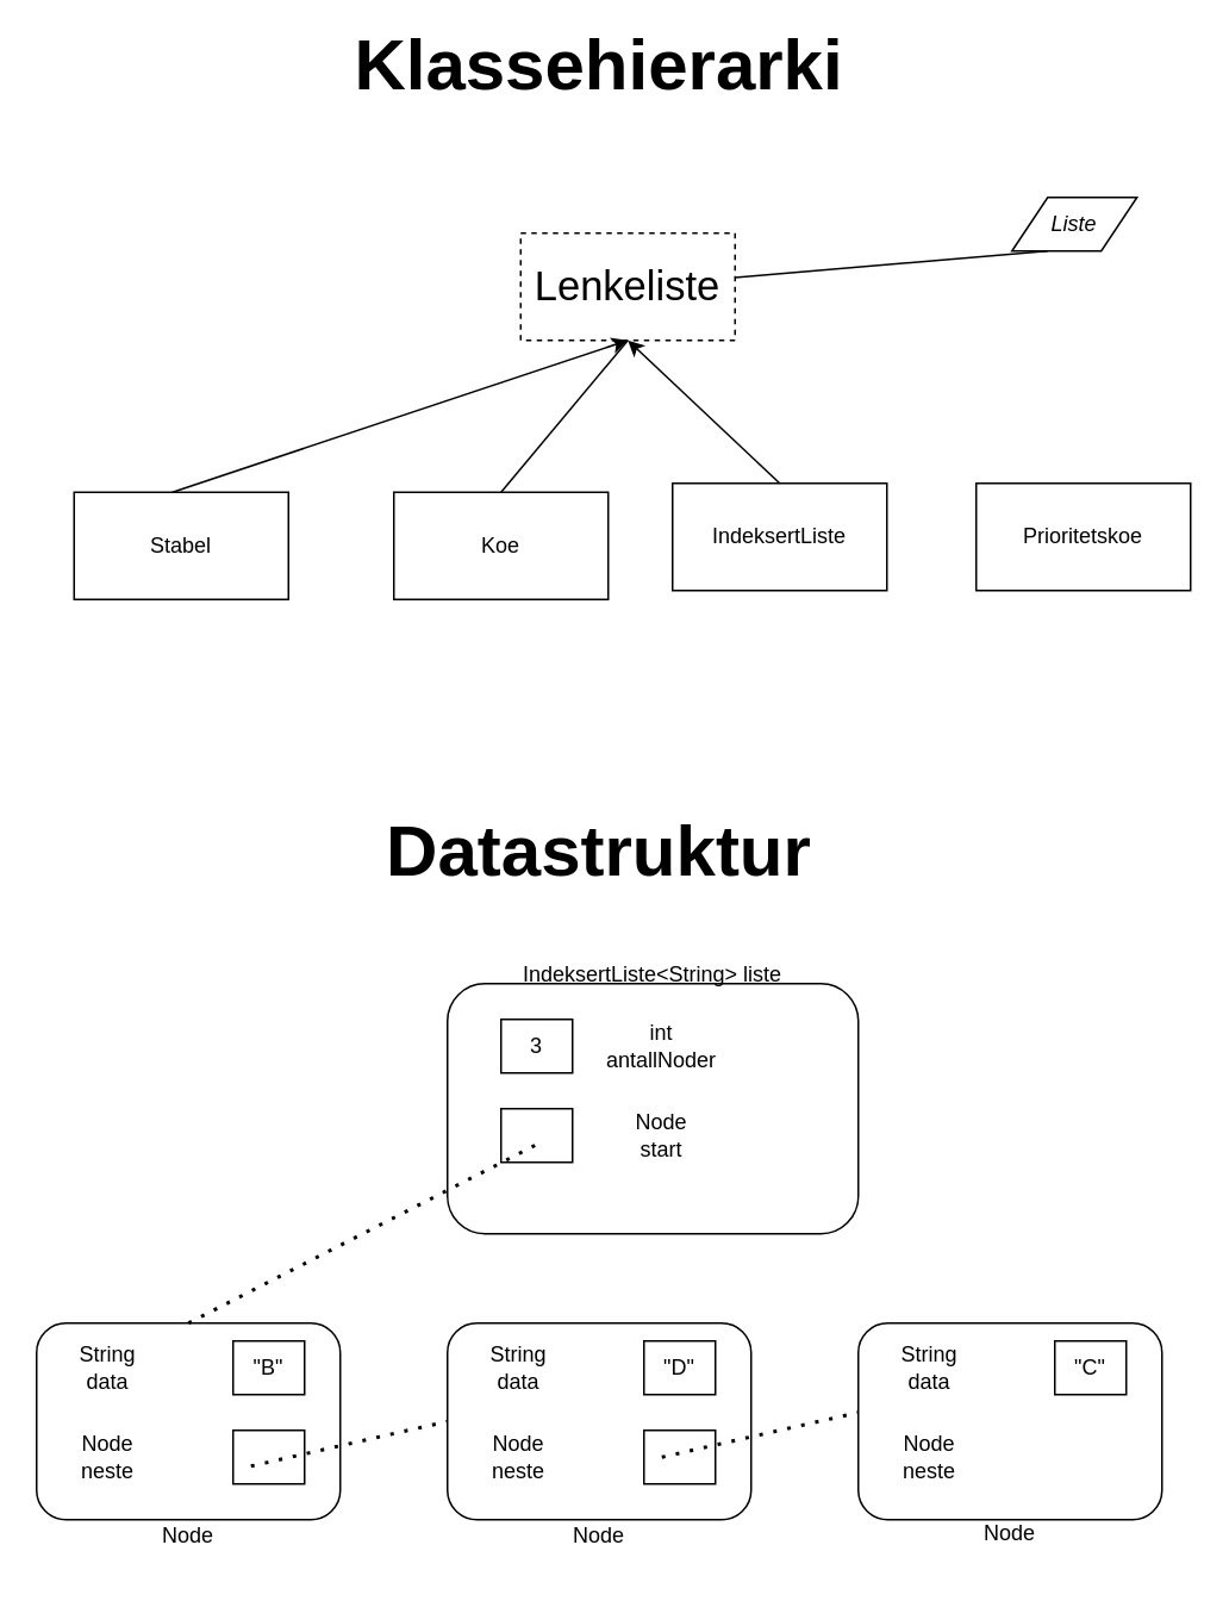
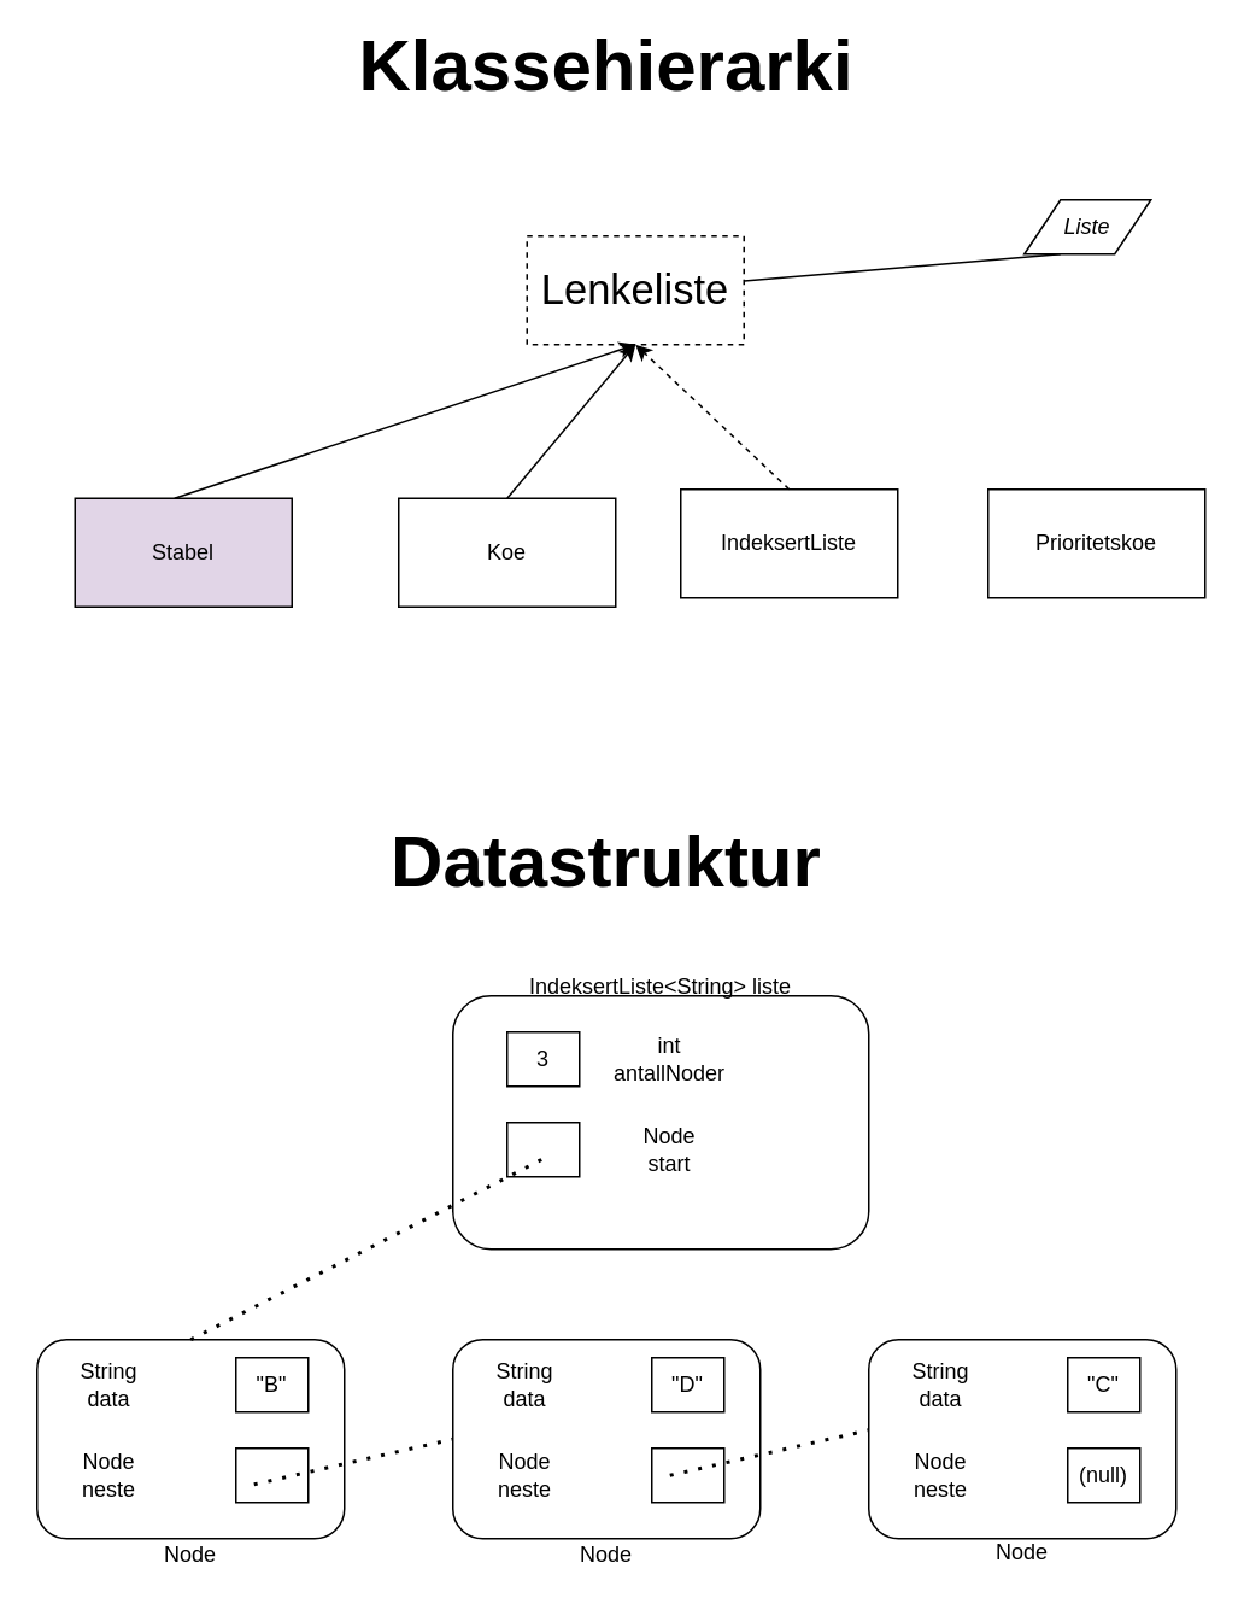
- <mxCell id="36" value="" style="endArrow=none;html=1;rounded=0;fontSize=12;exitX=0.5;exitY=0;exitDx=0;exitDy=0;entryX=0.5;entryY=1;entryDx=0;entryDy=0;" edge="1" parent="1" source="32" target="30"><mxGeometry width="50" height="50" relative="1" as="geometry"><mxPoint x="356" y="200" as="sourcePoint" /><mxPoint x="406" y="150" as="targetPoint" /></mxGeometry></mxCell>
+ <mxCell id="36" value="" style="endArrow=classic;html=1;rounded=0;fontSize=12;exitX=0.5;exitY=0;exitDx=0;exitDy=0;entryX=0.5;entryY=1;entryDx=0;entryDy=0;" edge="1" parent="1" source="32" target="30"><mxGeometry width="50" height="50" relative="1" as="geometry"><mxPoint x="356" y="200" as="sourcePoint" /><mxPoint x="406" y="150" as="targetPoint" /></mxGeometry></mxCell>
- <mxCell id="37" value="" style="endArrow=classic;html=1;rounded=0;fontSize=12;exitX=0.5;exitY=0;exitDx=0;exitDy=0;entryX=0.5;entryY=1;entryDx=0;entryDy=0;" edge="1" parent="1" source="34" target="30"><mxGeometry width="50" height="50" relative="1" as="geometry"><mxPoint x="266" y="400" as="sourcePoint" /><mxPoint x="346" y="250" as="targetPoint" /></mxGeometry></mxCell>
+ <mxCell id="37" value="" style="endArrow=classic;html=1;rounded=0;fontSize=12;exitX=0.5;exitY=0;exitDx=0;exitDy=0;entryX=0.5;entryY=1;entryDx=0;entryDy=0;dashed=1;" edge="1" parent="1" source="34" target="30"><mxGeometry width="50" height="50" relative="1" as="geometry"><mxPoint x="266" y="400" as="sourcePoint" /><mxPoint x="346" y="250" as="targetPoint" /></mxGeometry></mxCell>
- <mxCell id="31" value="Stabel" style="rounded=0;whiteSpace=wrap;html=1;fontSize=12;" vertex="1" parent="1"><mxGeometry x="41" y="275" width="120" height="60" as="geometry" /></mxCell>
+ <mxCell id="31" value="Stabel" style="rounded=0;whiteSpace=wrap;html=1;fontSize=12;fillColor=#e1d5e7;" vertex="1" parent="1"><mxGeometry x="41" y="275" width="120" height="60" as="geometry" /></mxCell>
+ <mxCell id="20" value="(null)" style="rounded=0;whiteSpace=wrap;html=1;" vertex="1" parent="1"><mxGeometry x="590" y="800" width="40" height="30" as="geometry" /></mxCell>
